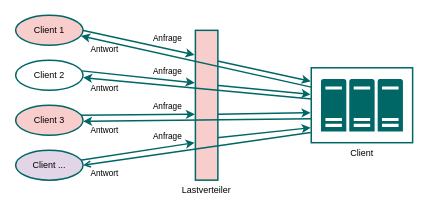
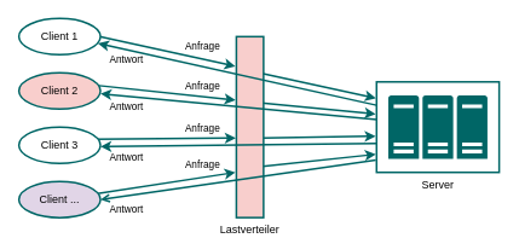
- <mxCell id="11" value="Client 1" style="ellipse;whiteSpace=wrap;html=1;strokeWidth=2;strokeColor=#006666;fillColor=#f8cecc;" vertex="1" parent="1"><mxGeometry x="20" y="20" width="90" height="40" as="geometry" /></mxCell>
+ <mxCell id="11" value="Client 1" style="ellipse;whiteSpace=wrap;html=1;strokeWidth=2;strokeColor=#006666;" vertex="1" parent="1"><mxGeometry x="20" y="20" width="90" height="40" as="geometry" /></mxCell>
- <mxCell id="15" value="Client 2" style="ellipse;whiteSpace=wrap;html=1;strokeWidth=2;strokeColor=#006666;" vertex="1" parent="1"><mxGeometry x="20" y="80" width="90" height="40" as="geometry" /></mxCell>
+ <mxCell id="15" value="Client 2" style="ellipse;whiteSpace=wrap;html=1;strokeWidth=2;strokeColor=#006666;fillColor=#f8cecc;" vertex="1" parent="1"><mxGeometry x="20" y="80" width="90" height="40" as="geometry" /></mxCell>
- <mxCell id="20" value="Client 3" style="ellipse;whiteSpace=wrap;html=1;strokeWidth=2;strokeColor=#006666;fillColor=#f8cecc;" vertex="1" parent="1"><mxGeometry x="20" y="140" width="90" height="40" as="geometry" /></mxCell>
+ <mxCell id="20" value="Client 3" style="ellipse;whiteSpace=wrap;html=1;strokeWidth=2;strokeColor=#006666;" vertex="1" parent="1"><mxGeometry x="20" y="140" width="90" height="40" as="geometry" /></mxCell>
- <mxCell id="7" value="Client" style="rounded=0;whiteSpace=wrap;html=1;strokeWidth=2;strokeColor=#006666;verticalAlign=top;spacing=2;labelPosition=center;verticalLabelPosition=bottom;align=center;" vertex="1" parent="1"><mxGeometry x="414.69" y="90" width="135.31" height="100" as="geometry" /></mxCell>
+ <mxCell id="7" value="Server" style="rounded=0;whiteSpace=wrap;html=1;strokeWidth=2;strokeColor=#006666;verticalAlign=top;spacing=2;labelPosition=center;verticalLabelPosition=bottom;align=center;" vertex="1" parent="1"><mxGeometry x="414.69" y="90" width="135.31" height="100" as="geometry" /></mxCell>
